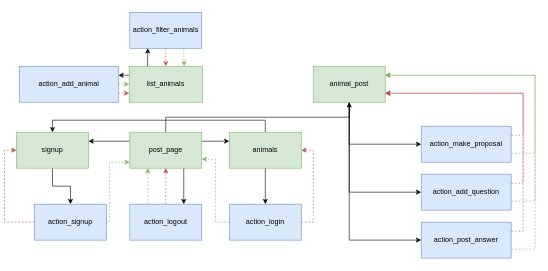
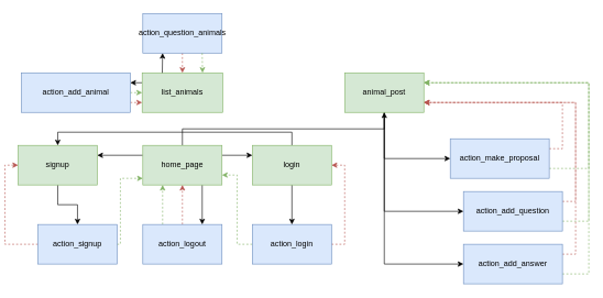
- <mxCell id="24" value="&lt;div&gt;action_filter_animals&lt;/div&gt;" style="rounded=0;whiteSpace=wrap;html=1;fillColor=#dae8fc;strokeColor=#6c8ebf;" parent="1" vertex="1"><mxGeometry x="209" y="20" width="120" height="60" as="geometry" /></mxCell>
+ <mxCell id="24" value="&lt;div&gt;action_question_animals&lt;/div&gt;" style="rounded=0;whiteSpace=wrap;html=1;fillColor=#dae8fc;strokeColor=#6c8ebf;" parent="1" vertex="1"><mxGeometry x="209" y="20" width="120" height="60" as="geometry" /></mxCell>
- <mxCell id="33" value="&lt;div&gt;action_make_proposal&lt;/div&gt;" style="rounded=0;whiteSpace=wrap;html=1;fillColor=#dae8fc;strokeColor=#6c8ebf;" vertex="1" parent="1"><mxGeometry x="695" y="210" width="150" height="60" as="geometry" /></mxCell>
+ <mxCell id="33" value="&lt;div&gt;action_make_proposal&lt;/div&gt;" style="rounded=0;whiteSpace=wrap;html=1;fillColor=#dae8fc;strokeColor=#6c8ebf;" vertex="1" parent="1"><mxGeometry x="675" y="210" width="150" height="60" as="geometry" /></mxCell>
- <mxCell id="6" value="&lt;div&gt;post_page&lt;/div&gt;" style="rounded=0;whiteSpace=wrap;html=1;fillColor=#d5e8d4;strokeColor=#82b366;" parent="1" vertex="1"><mxGeometry x="209" y="220" width="120" height="60" as="geometry" /></mxCell>
+ <mxCell id="6" value="&lt;div&gt;home_page&lt;/div&gt;" style="rounded=0;whiteSpace=wrap;html=1;fillColor=#d5e8d4;strokeColor=#82b366;" parent="1" vertex="1"><mxGeometry x="209" y="220" width="120" height="60" as="geometry" /></mxCell>
- <mxCell id="42" value="&lt;div&gt;animals&lt;/div&gt;" style="rounded=0;whiteSpace=wrap;html=1;fillColor=#d5e8d4;strokeColor=#82b366;" vertex="1" parent="1"><mxGeometry x="375" y="220" width="120" height="60" as="geometry" /></mxCell>
+ <mxCell id="42" value="&lt;div&gt;login&lt;/div&gt;" style="rounded=0;whiteSpace=wrap;html=1;fillColor=#d5e8d4;strokeColor=#82b366;" vertex="1" parent="1"><mxGeometry x="375" y="220" width="120" height="60" as="geometry" /></mxCell>
- <mxCell id="39" value="action_post_answer" style="rounded=0;whiteSpace=wrap;html=1;fillColor=#dae8fc;strokeColor=#6c8ebf;" vertex="1" parent="1"><mxGeometry x="695" y="370" width="150" height="60" as="geometry" /></mxCell>
+ <mxCell id="39" value="action_add_answer" style="rounded=0;whiteSpace=wrap;html=1;fillColor=#dae8fc;strokeColor=#6c8ebf;" vertex="1" parent="1"><mxGeometry x="695" y="370" width="150" height="60" as="geometry" /></mxCell>
